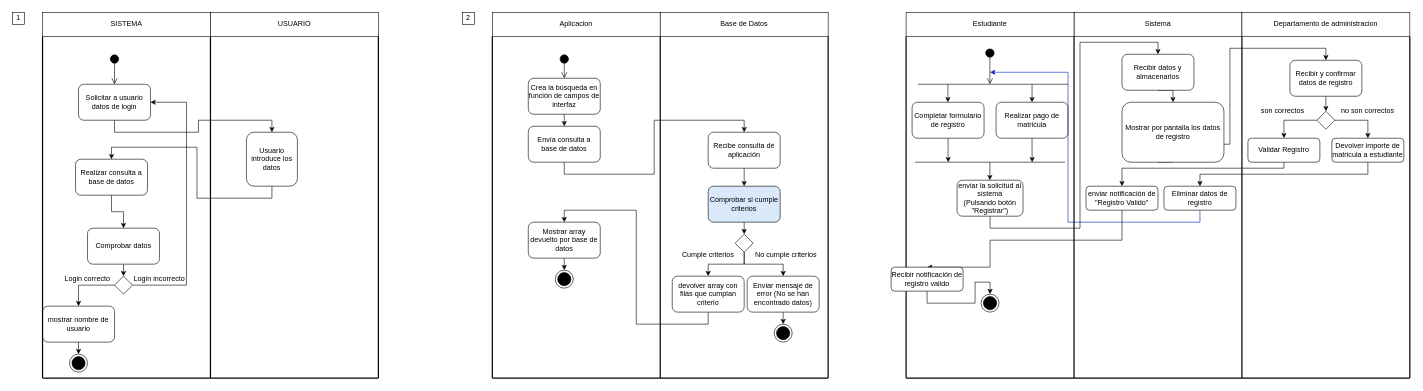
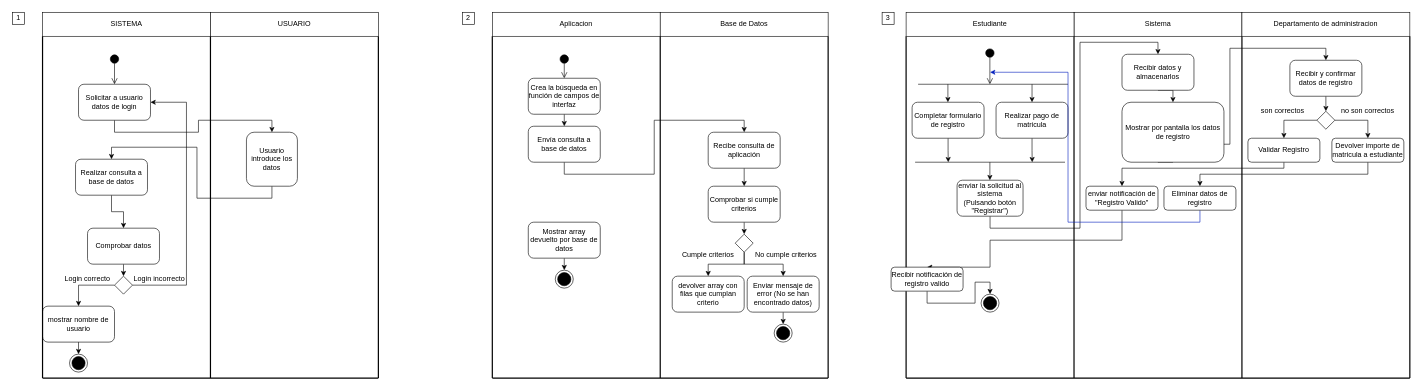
+ <mxCell id="60" value="3" style="rounded=0;whiteSpace=wrap;html=1;" vertex="1" parent="1"><mxGeometry x="1470" width="20" height="20" as="geometry" y="20" /></mxCell>
- <mxCell id="58" value="Comprobar si cumple criterios" style="rounded=1;whiteSpace=wrap;html=1;fillColor=#dae8fc;" parent="1" vertex="1"><mxGeometry x="1180" y="310" width="120" height="60" as="geometry" /></mxCell>
+ <mxCell id="58" value="Comprobar si cumple criterios" style="rounded=1;whiteSpace=wrap;html=1;" parent="1" vertex="1"><mxGeometry x="1180" y="310" width="120" height="60" as="geometry" /></mxCell>
- <mxCell id="47" style="edgeStyle=orthogonalEdgeStyle;rounded=0;orthogonalLoop=1;jettySize=auto;html=1;exitX=0.5;exitY=1;exitDx=0;exitDy=0;entryX=0.5;entryY=0;entryDx=0;entryDy=0;" parent="1" source="48" target="55" edge="1"><mxGeometry relative="1" as="geometry" /></mxCell>
